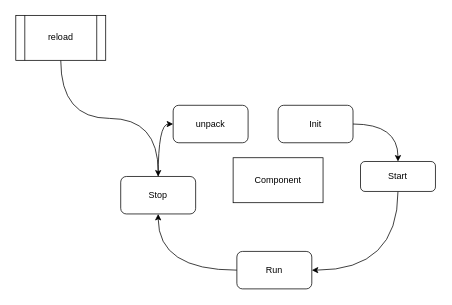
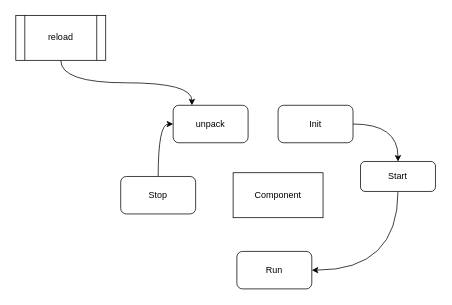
- <mxCell id="11" style="edgeStyle=orthogonalEdgeStyle;curved=1;rounded=0;orthogonalLoop=1;jettySize=auto;html=1;exitX=0.5;exitY=1;exitDx=0;exitDy=0;strokeWidth=1;" edge="1" parent="1" source="12" target="10"><mxGeometry relative="1" as="geometry" /></mxCell>
+ <mxCell id="11" style="edgeStyle=orthogonalEdgeStyle;curved=1;rounded=0;orthogonalLoop=1;jettySize=auto;html=1;exitX=0.5;exitY=1;exitDx=0;exitDy=0;entryX=0.25;entryY=0;entryDx=0;entryDy=0;strokeWidth=1;" edge="1" parent="1" source="12" target="13"><mxGeometry relative="1" as="geometry" /></mxCell>
- <mxCell id="4" value="Component" style="rounded=0;whiteSpace=wrap;html=1;" vertex="1" parent="1"><mxGeometry x="310" y="210" width="120" height="60" as="geometry" /></mxCell>
+ <mxCell id="4" value="Component" style="rounded=0;whiteSpace=wrap;html=1;" vertex="1" parent="1"><mxGeometry x="310" y="230" width="120" height="60" as="geometry" /></mxCell>
- <mxCell id="7" style="edgeStyle=orthogonalEdgeStyle;curved=1;rounded=0;orthogonalLoop=1;jettySize=auto;html=1;exitX=0;exitY=0.5;exitDx=0;exitDy=0;" edge="1" parent="1" source="8" target="10"><mxGeometry relative="1" as="geometry" /></mxCell>
